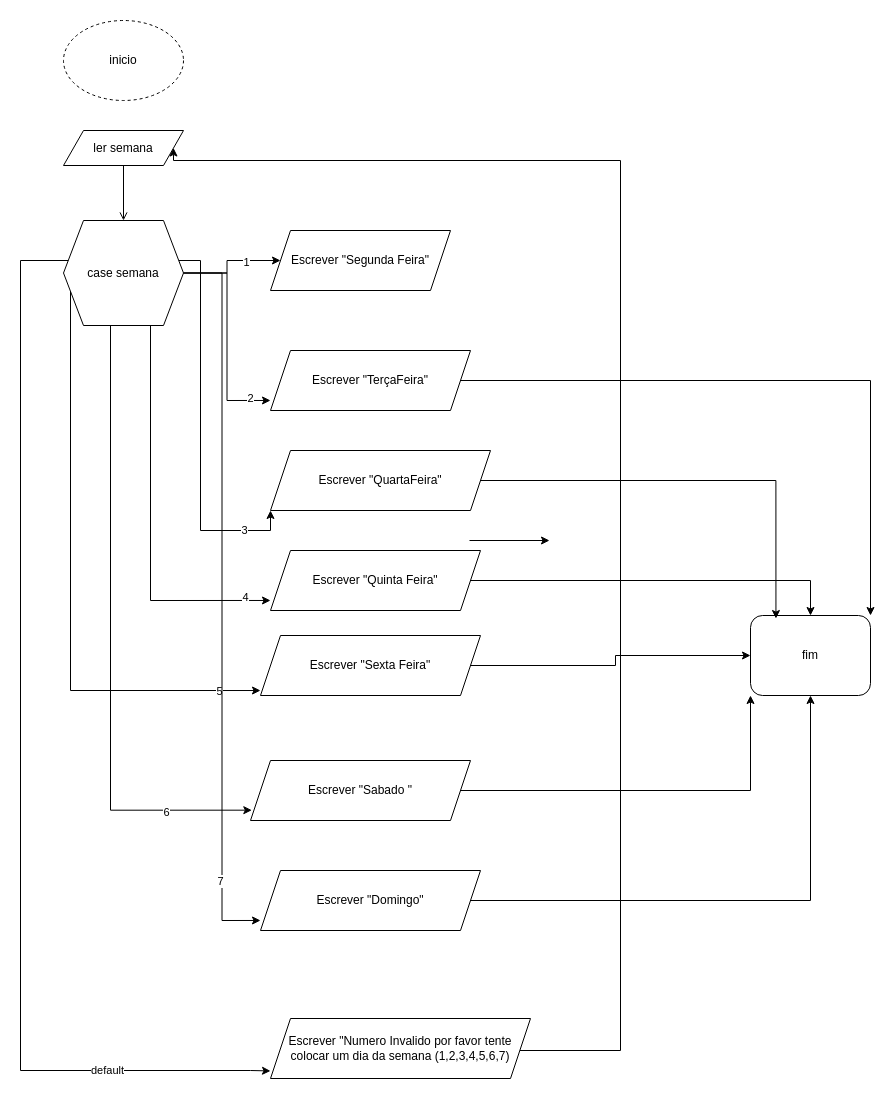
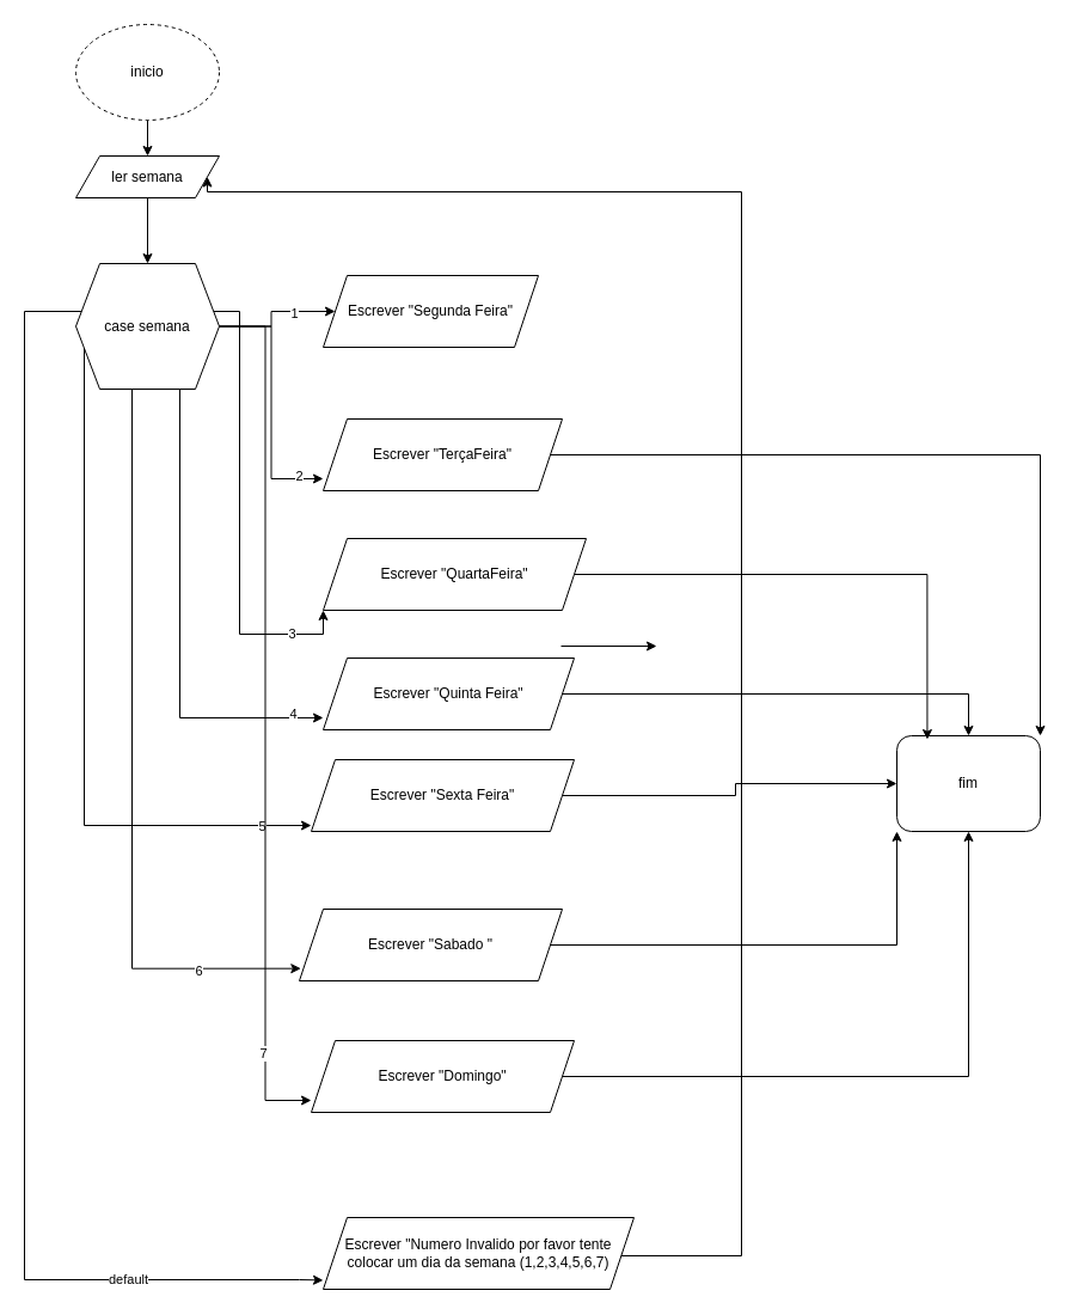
+ <mxCell id="2" value="" style="edgeStyle=orthogonalEdgeStyle;rounded=0;orthogonalLoop=1;jettySize=auto;html=1;" edge="1" parent="1" source="3" target="5"><mxGeometry relative="1" as="geometry" /></mxCell>
- <mxCell id="4" value="" style="edgeStyle=orthogonalEdgeStyle;rounded=0;orthogonalLoop=1;jettySize=auto;html=1;endArrow=open;" edge="1" parent="1" source="5" target="10"><mxGeometry relative="1" as="geometry" /></mxCell>
+ <mxCell id="4" value="" style="edgeStyle=orthogonalEdgeStyle;rounded=0;orthogonalLoop=1;jettySize=auto;html=1;" edge="1" parent="1" source="5" target="10"><mxGeometry relative="1" as="geometry" /></mxCell>
